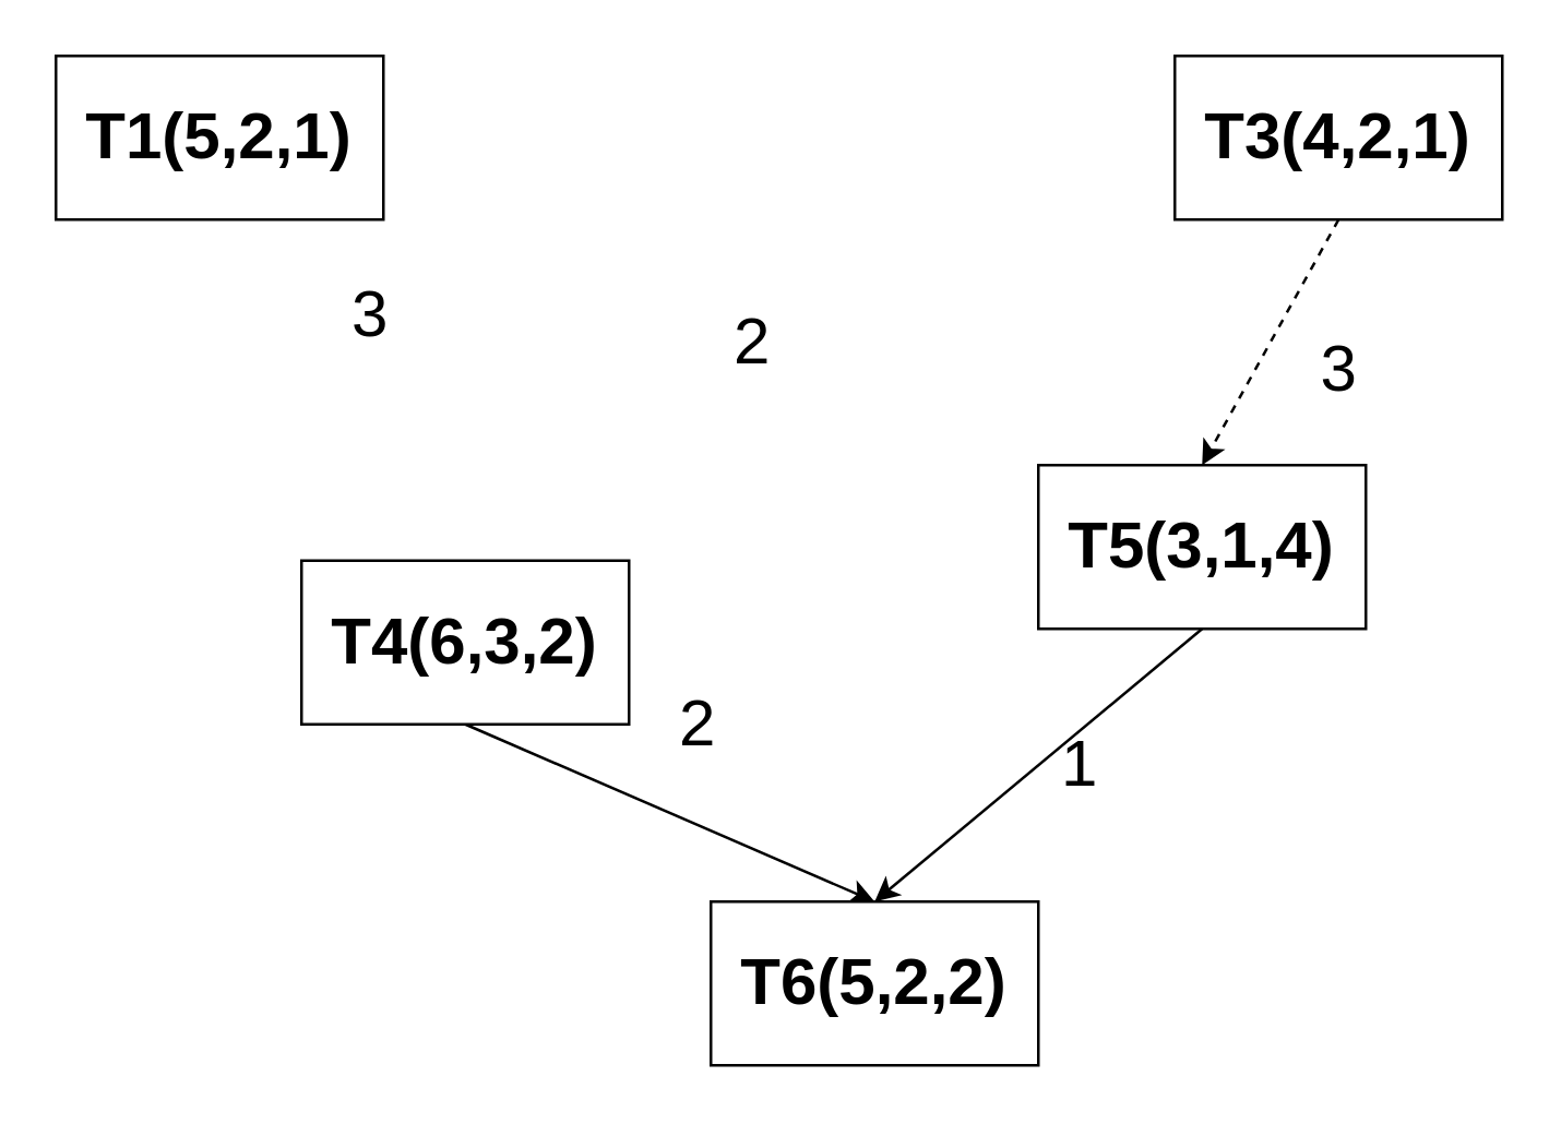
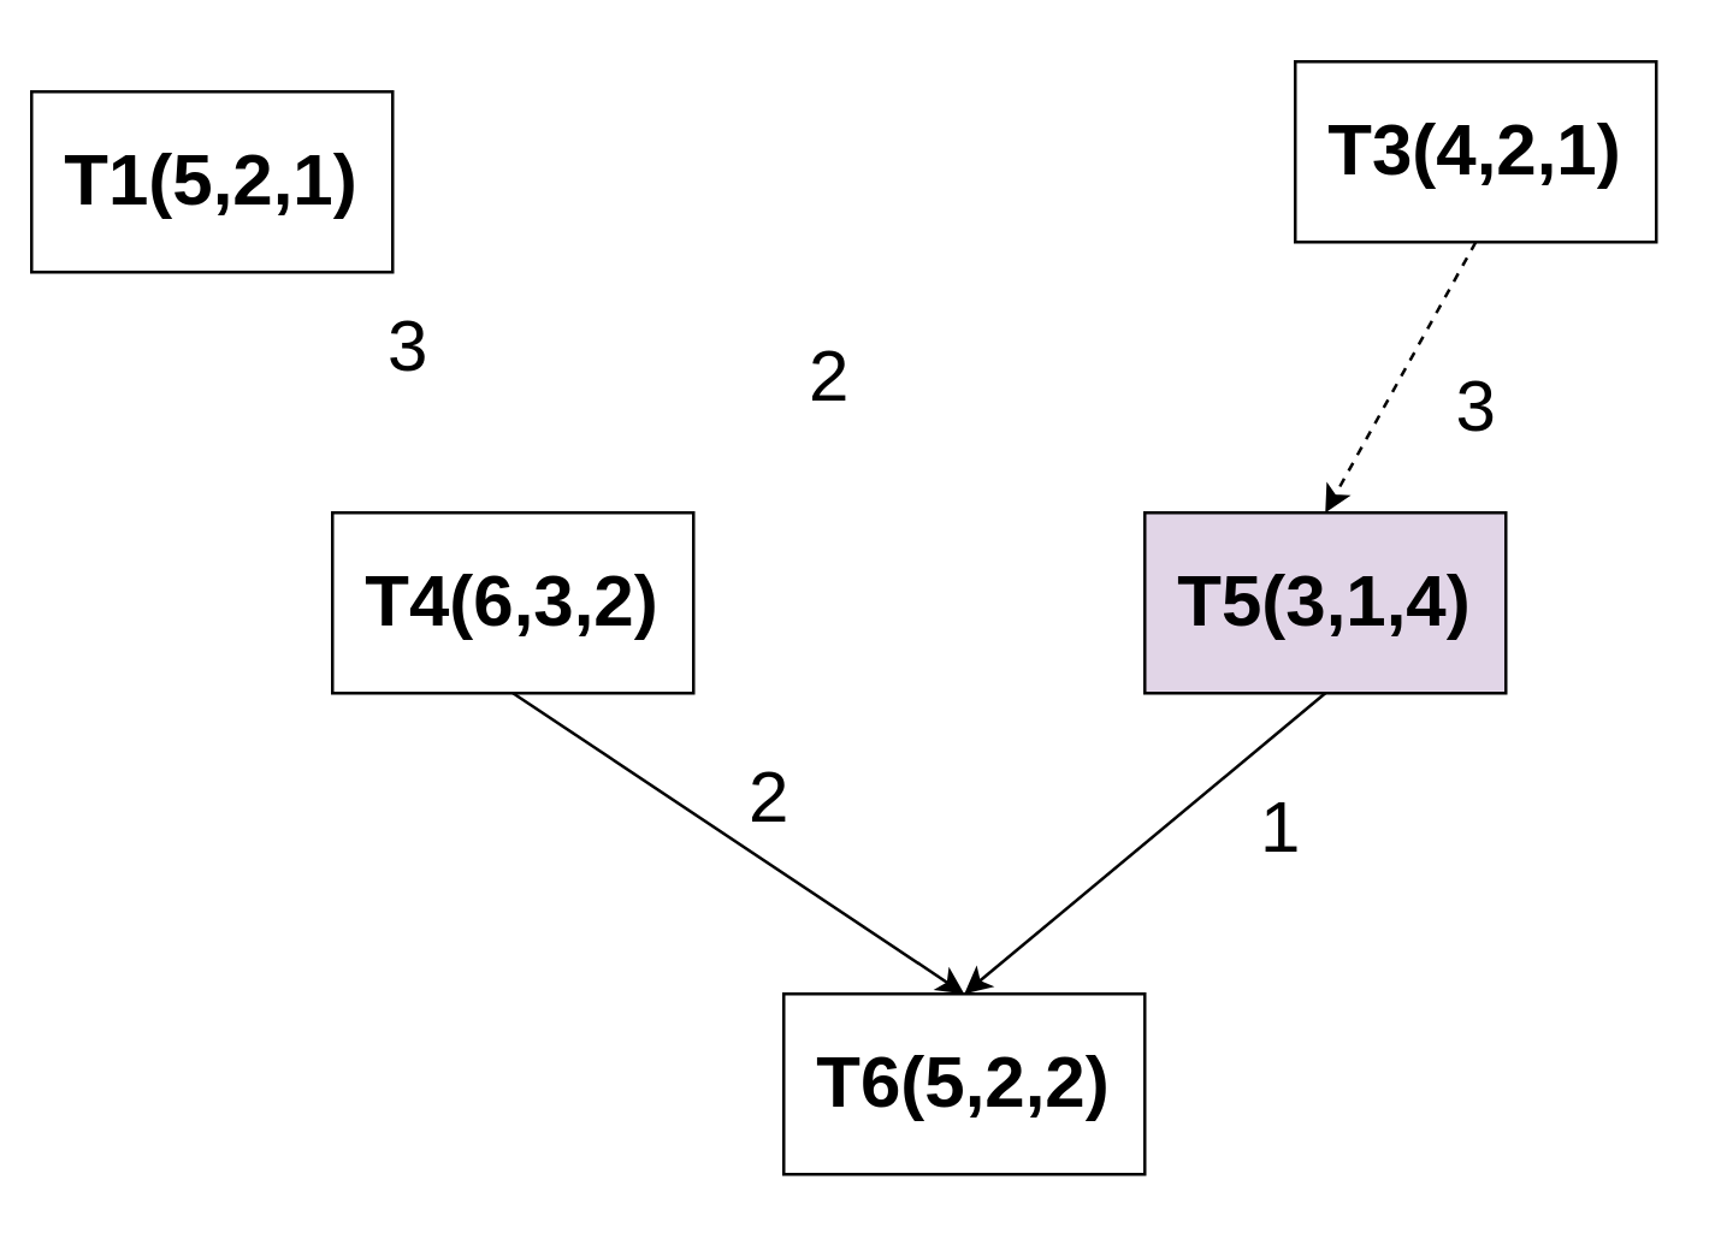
- <mxCell id="2" value="&lt;font style=&quot;font-size: 24px;&quot;&gt;&lt;b&gt;T1(5,2,1)&lt;/b&gt;&lt;/font&gt;" style="rounded=0;whiteSpace=wrap;html=1;" vertex="1" parent="1"><mxGeometry x="20" y="20" width="120" height="60" as="geometry" /></mxCell>
+ <mxCell id="2" value="&lt;font style=&quot;font-size: 24px;&quot;&gt;&lt;b&gt;T1(5,2,1)&lt;/b&gt;&lt;/font&gt;" style="rounded=0;whiteSpace=wrap;html=1;" vertex="1" parent="1"><mxGeometry x="10" y="30" width="120" height="60" as="geometry" /></mxCell>
- <mxCell id="8" value="&lt;font style=&quot;font-size: 24px;&quot;&gt;&lt;b&gt;T5(3,1,4)&lt;/b&gt;&lt;/font&gt;" style="rounded=0;whiteSpace=wrap;html=1;" vertex="1" parent="1"><mxGeometry x="380" y="170" width="120" height="60" as="geometry" /></mxCell>
+ <mxCell id="8" value="&lt;font style=&quot;font-size: 24px;&quot;&gt;&lt;b&gt;T5(3,1,4)&lt;/b&gt;&lt;/font&gt;" style="rounded=0;whiteSpace=wrap;html=1;fillColor=#e1d5e7;" vertex="1" parent="1"><mxGeometry x="380" y="170" width="120" height="60" as="geometry" /></mxCell>
- <mxCell id="4" value="&lt;font style=&quot;font-size: 24px;&quot;&gt;&lt;b&gt;T4(6,3,2)&lt;/b&gt;&lt;/font&gt;" style="rounded=0;whiteSpace=wrap;html=1;" vertex="1" parent="1"><mxGeometry x="110" y="205" width="120" height="60" as="geometry" /></mxCell>
+ <mxCell id="4" value="&lt;font style=&quot;font-size: 24px;&quot;&gt;&lt;b&gt;T4(6,3,2)&lt;/b&gt;&lt;/font&gt;" style="rounded=0;whiteSpace=wrap;html=1;" vertex="1" parent="1"><mxGeometry x="110" y="170" width="120" height="60" as="geometry" /></mxCell>
- <mxCell id="11" value="1" style="text;html=1;resizable=0;autosize=1;align=center;verticalAlign=middle;points=[];fillColor=none;strokeColor=none;rounded=0;fontSize=24;" vertex="1" parent="1"><mxGeometry x="380" y="265" width="30" height="30" as="geometry" /></mxCell>
+ <mxCell id="11" value="1" style="text;html=1;resizable=0;autosize=1;align=center;verticalAlign=middle;points=[];fillColor=none;strokeColor=none;rounded=0;fontSize=24;" vertex="1" parent="1"><mxGeometry x="410" y="260" width="30" height="30" as="geometry" /></mxCell>
